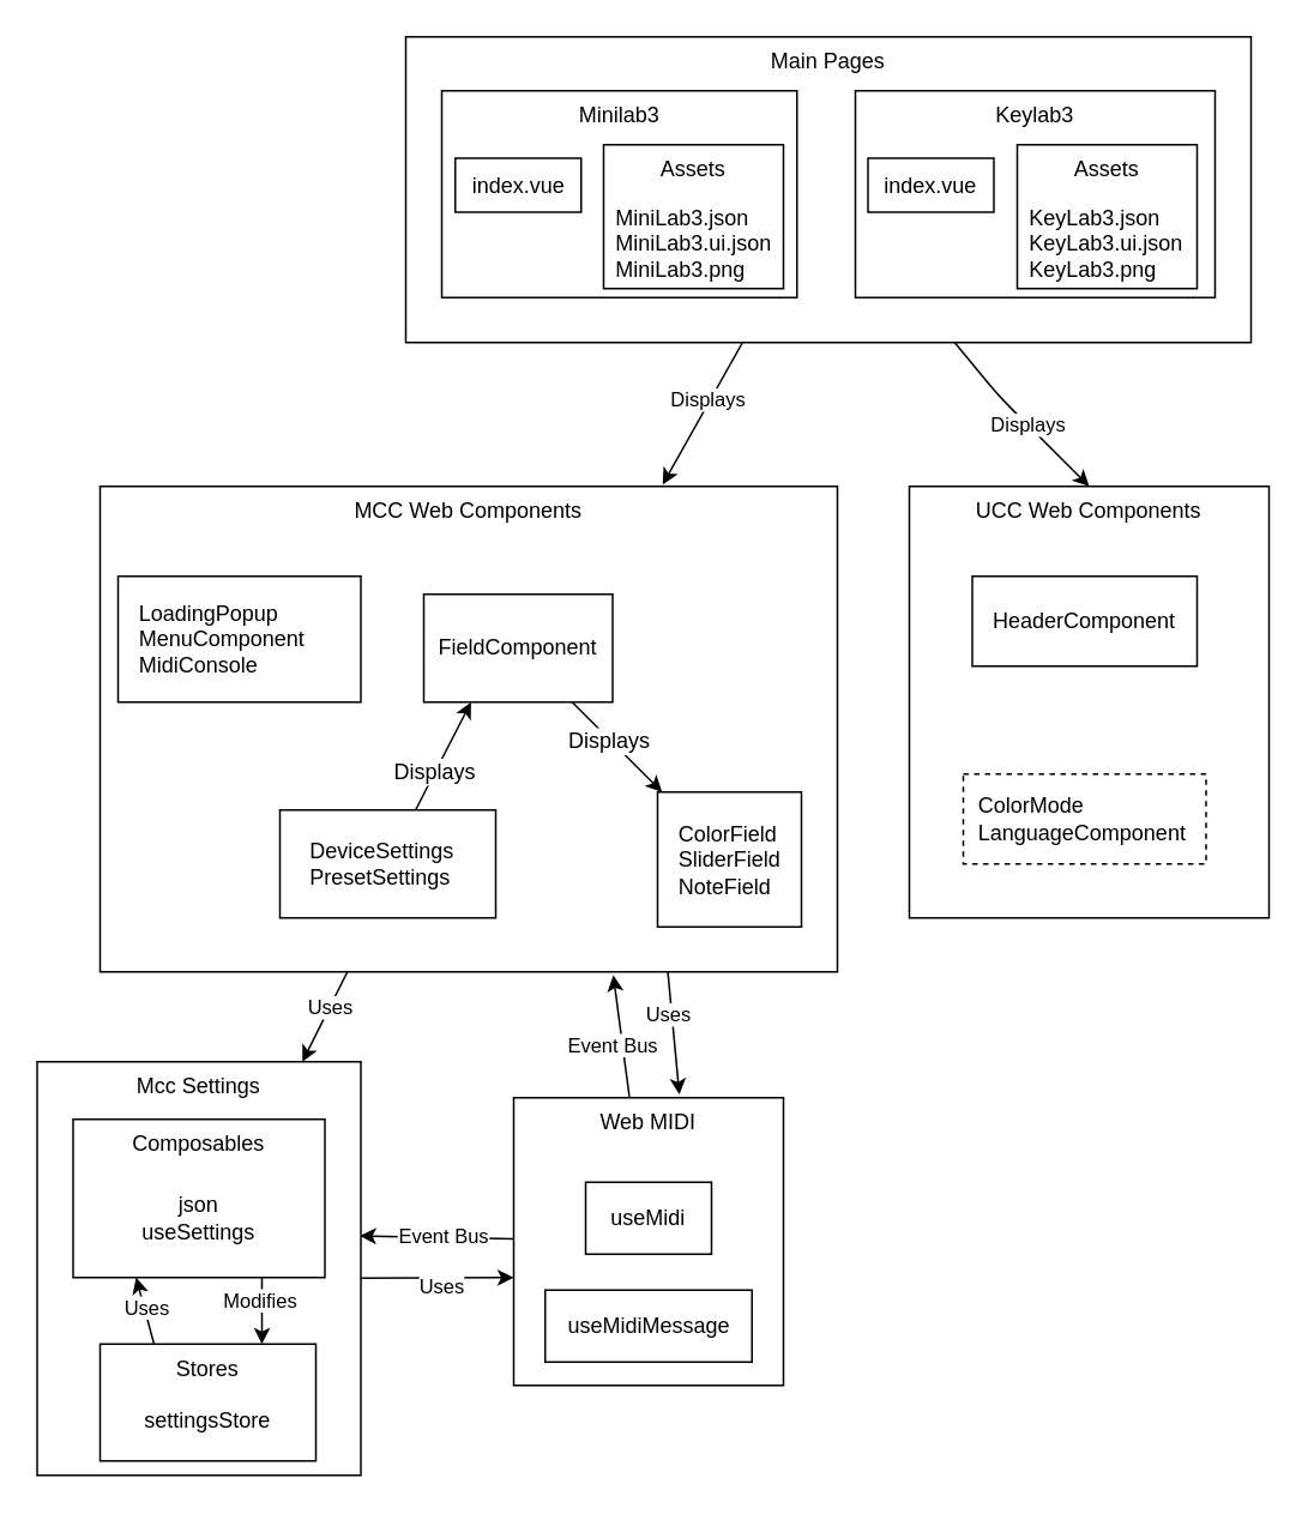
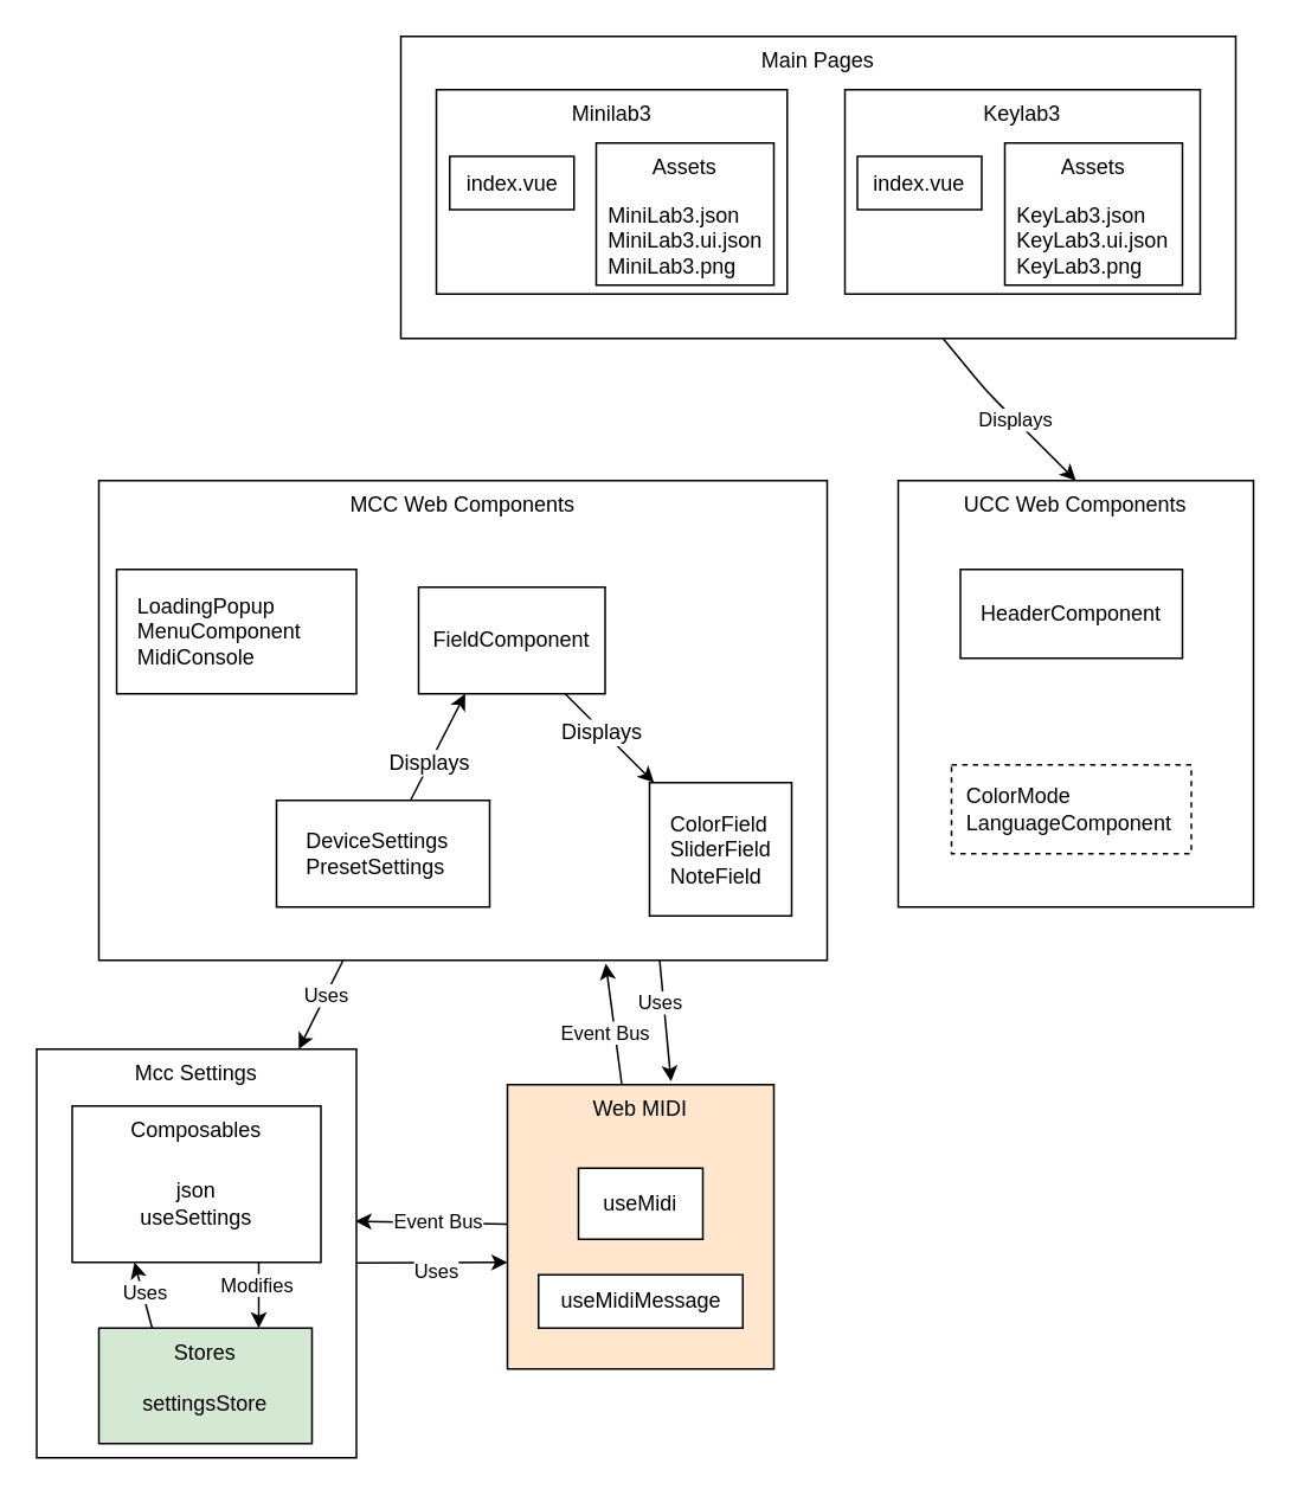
- <mxCell id="2" style="edgeStyle=none;html=1;entryX=0.763;entryY=-0.004;entryDx=0;entryDy=0;endArrow=classic;endFill=1;entryPerimeter=0;" parent="1" source="6" target="17" edge="1"><mxGeometry relative="1" as="geometry" /></mxCell>
- <mxCell id="3" value="Displays" style="edgeLabel;html=1;align=center;verticalAlign=middle;resizable=0;points=[];" parent="2" vertex="1" connectable="0"><mxGeometry x="-0.193" y="-2" relative="1" as="geometry"><mxPoint as="offset" /></mxGeometry></mxCell>
- <mxCell id="11" value="Web MIDI" style="whiteSpace=wrap;html=1;verticalAlign=top;" parent="1" vertex="1"><mxGeometry x="285" y="610" width="150" height="160" as="geometry" /></mxCell>
+ <mxCell id="11" value="Web MIDI" style="whiteSpace=wrap;html=1;verticalAlign=top;fillColor=#ffe6cc;" parent="1" vertex="1"><mxGeometry x="285" y="610" width="150" height="160" as="geometry" /></mxCell>
- <mxCell id="39" value="useMidiMessage" style="whiteSpace=wrap;html=1;strokeWidth=1;fontSize=12;" parent="1" vertex="1"><mxGeometry x="302.5" y="717" width="115" height="40" as="geometry" /></mxCell>
+ <mxCell id="39" value="useMidiMessage" style="whiteSpace=wrap;html=1;strokeWidth=1;fontSize=12;" parent="1" vertex="1"><mxGeometry x="302.5" y="717" width="115" height="30" as="geometry" /></mxCell>
- <mxCell id="23" value="Stores&lt;br&gt;" style="whiteSpace=wrap;html=1;verticalAlign=top;" parent="1" vertex="1"><mxGeometry x="55" y="747" width="120" height="65" as="geometry" /></mxCell>
+ <mxCell id="23" value="Stores&lt;br&gt;" style="whiteSpace=wrap;html=1;verticalAlign=top;fillColor=#d5e8d4;" parent="1" vertex="1"><mxGeometry x="55" y="747" width="120" height="65" as="geometry" /></mxCell>
